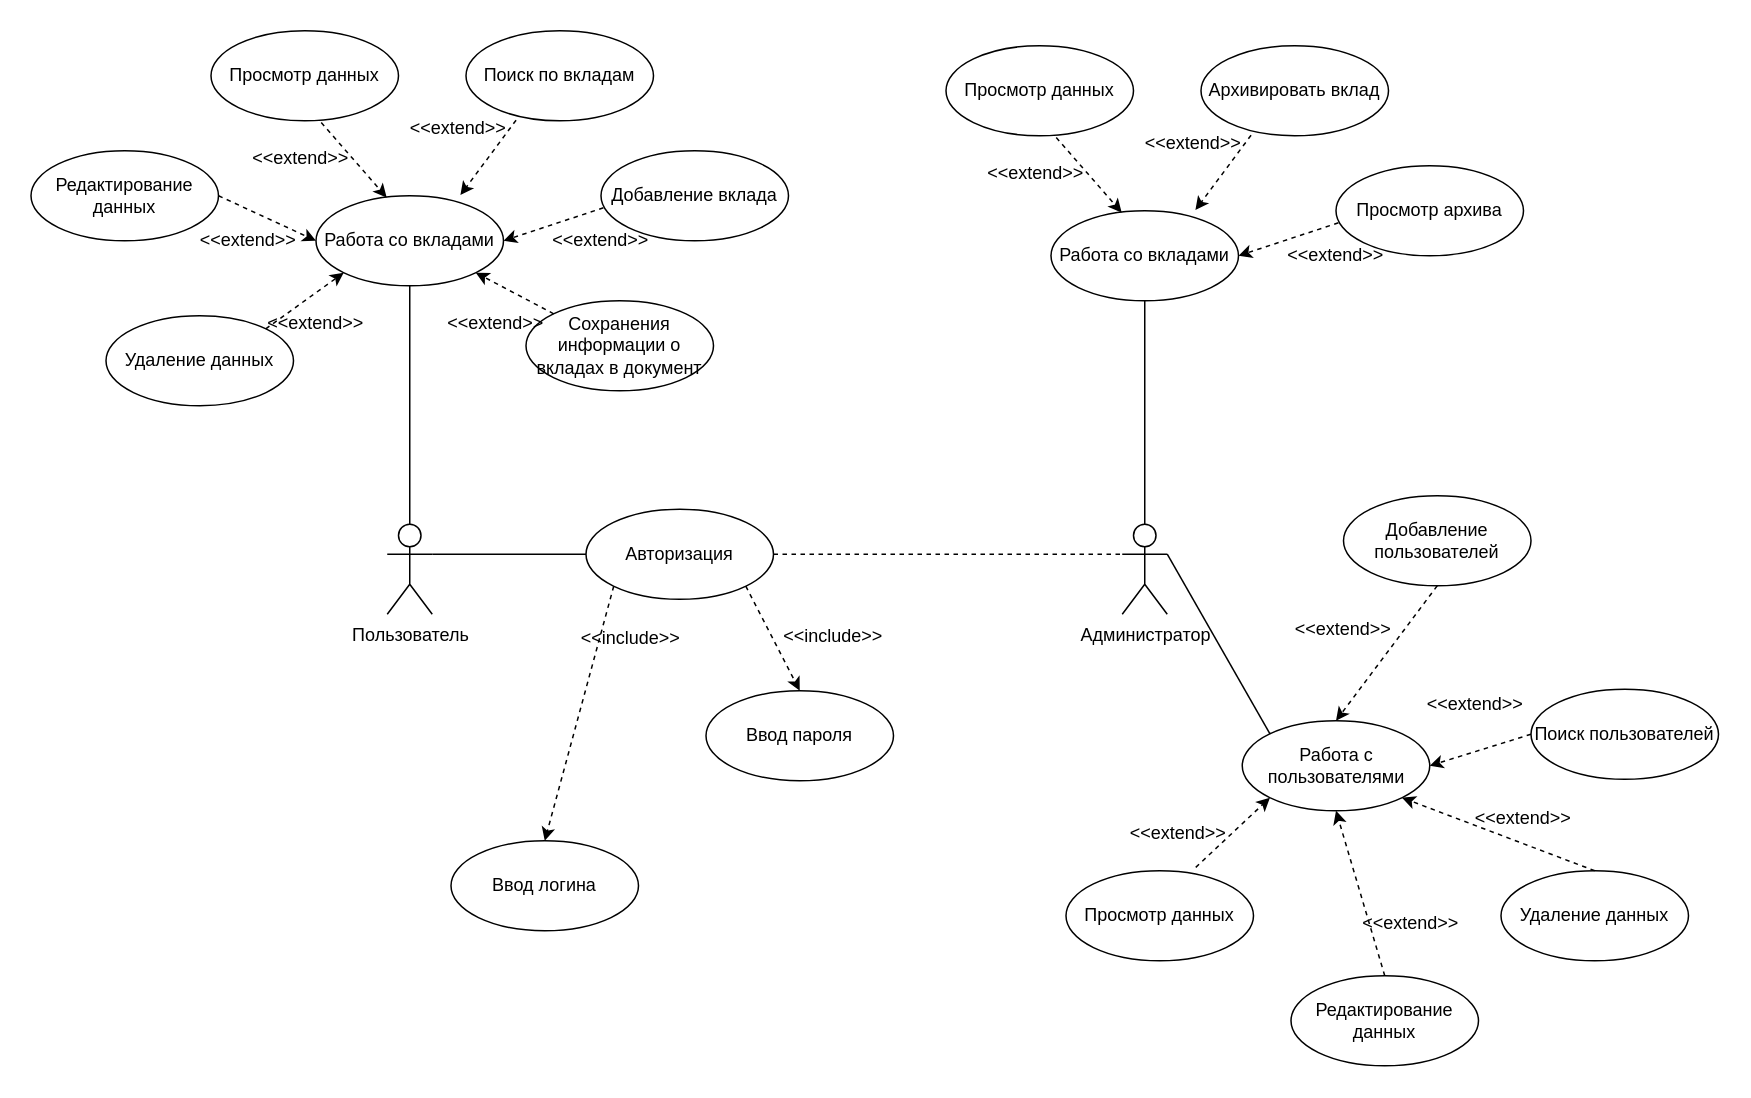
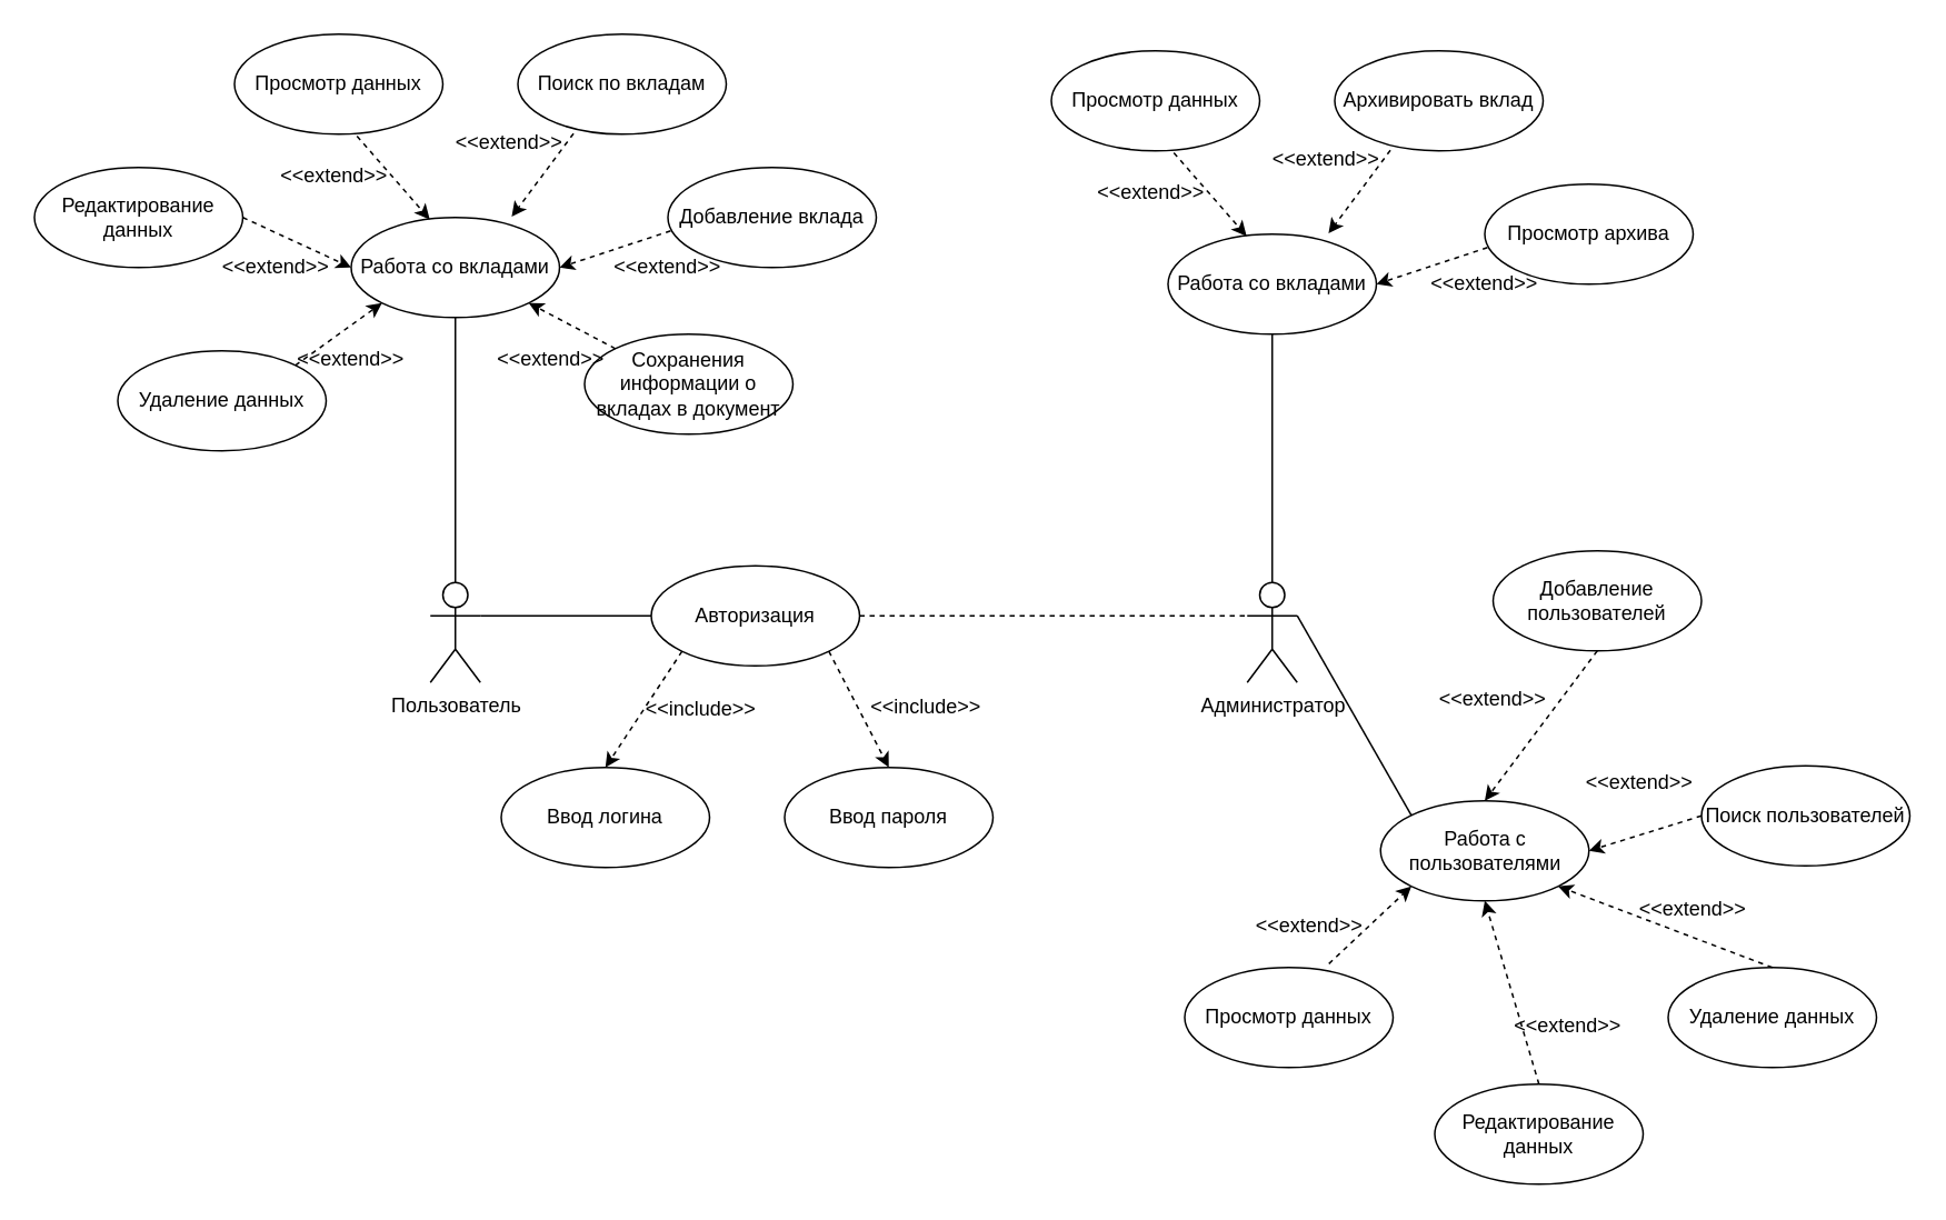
- <mxCell id="25" value="Ввод логина" style="ellipse;whiteSpace=wrap;html=1;" vertex="1" parent="1"><mxGeometry x="300" y="560" width="125" height="60" as="geometry" /></mxCell>
+ <mxCell id="25" value="Ввод логина" style="ellipse;whiteSpace=wrap;html=1;" vertex="1" parent="1"><mxGeometry x="300" y="460" width="125" height="60" as="geometry" /></mxCell>
